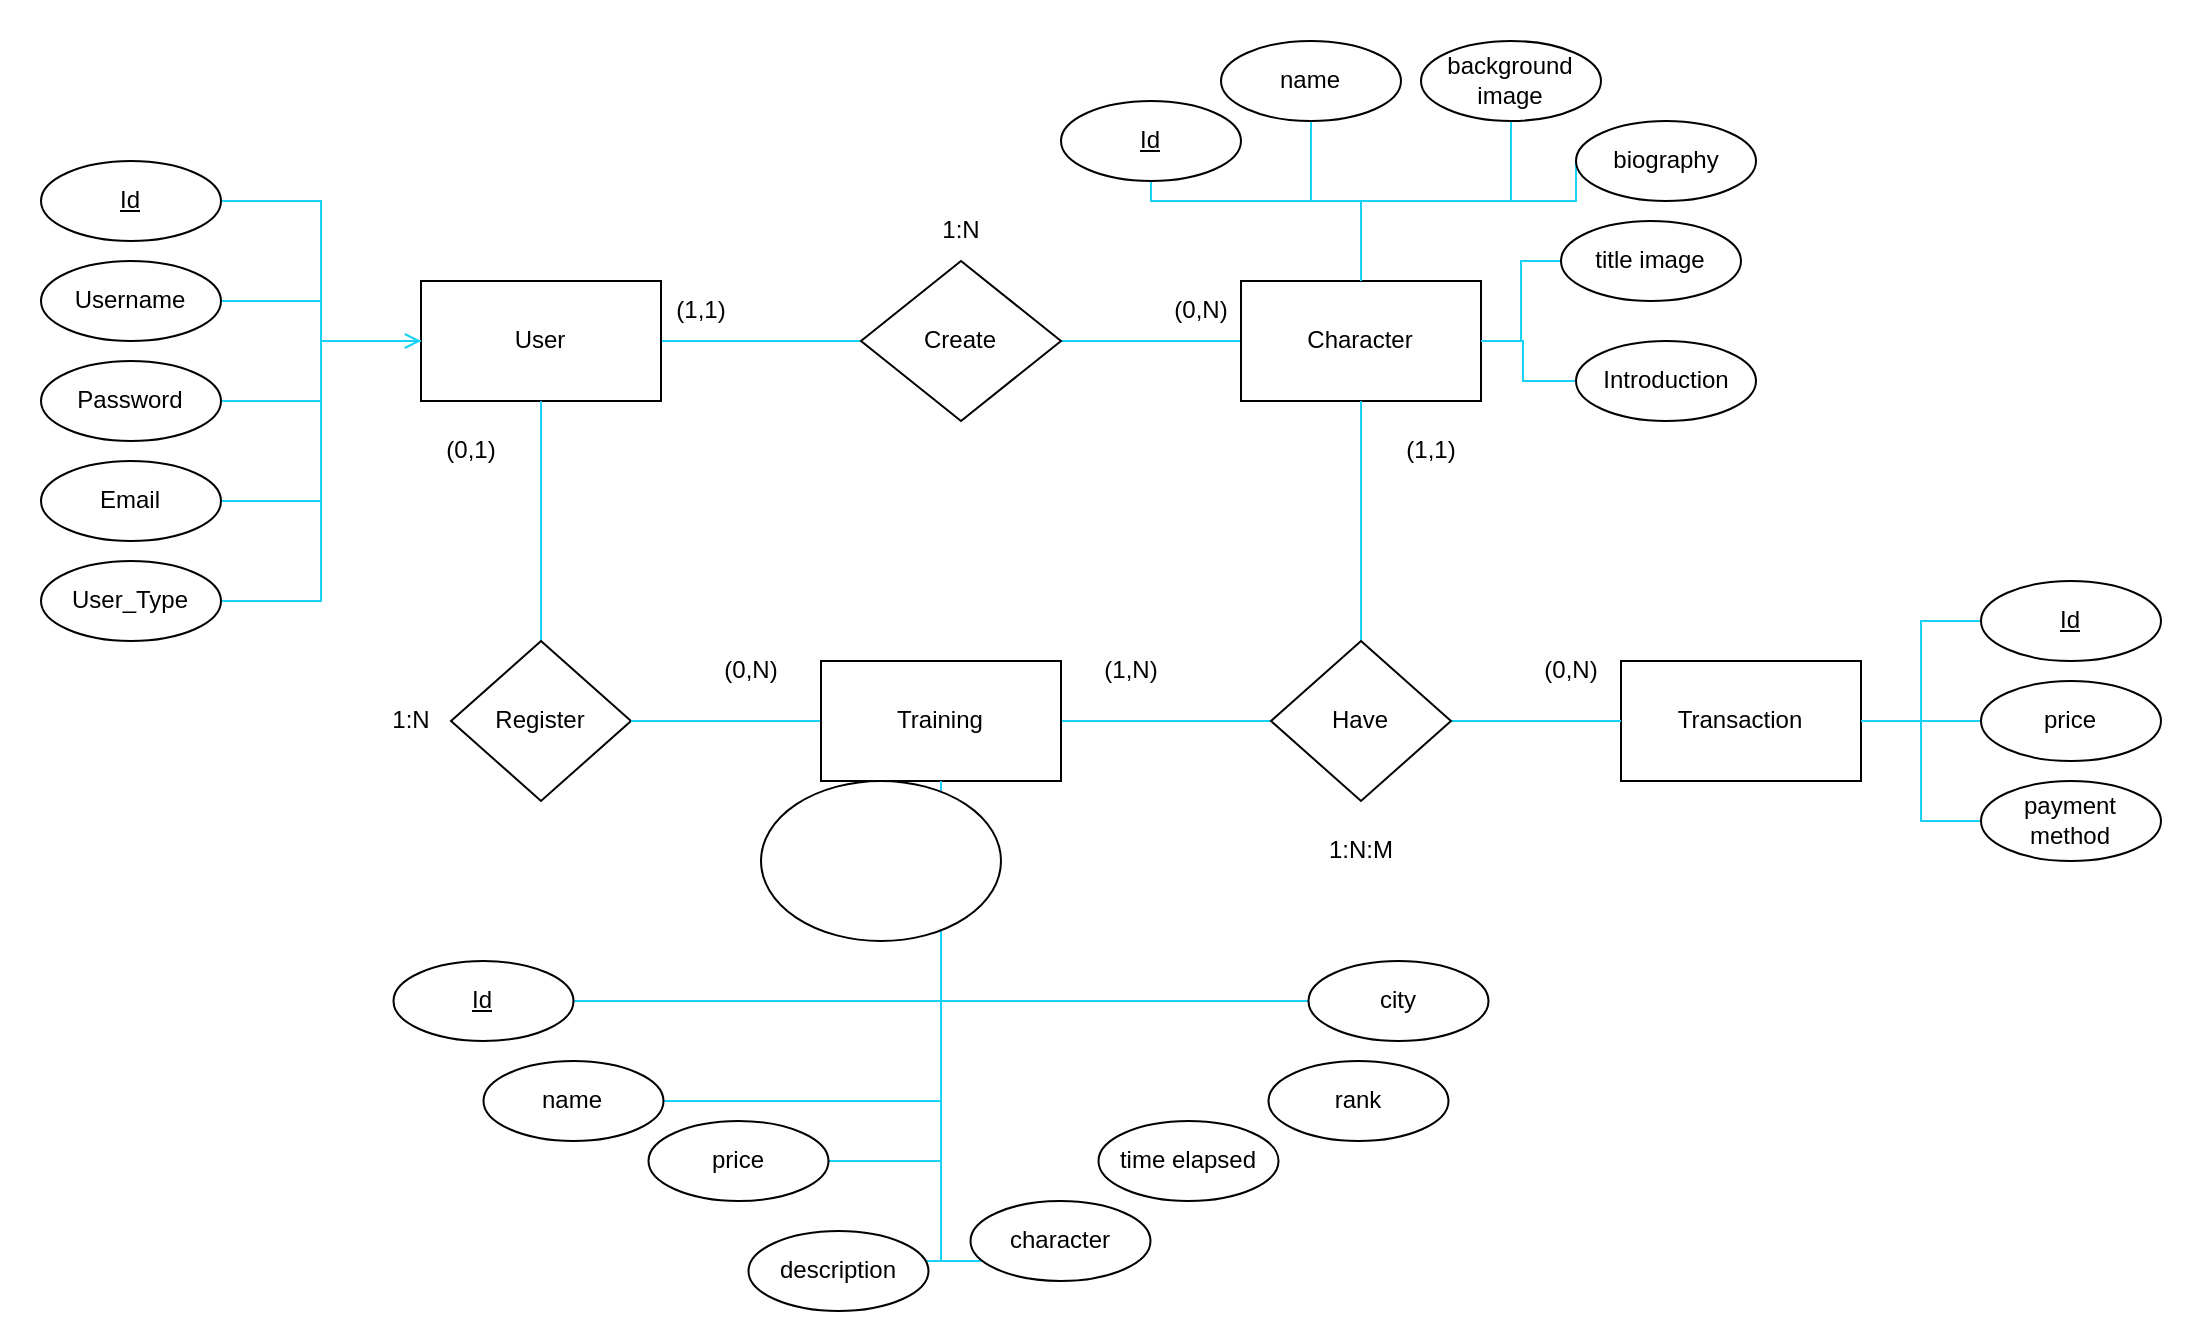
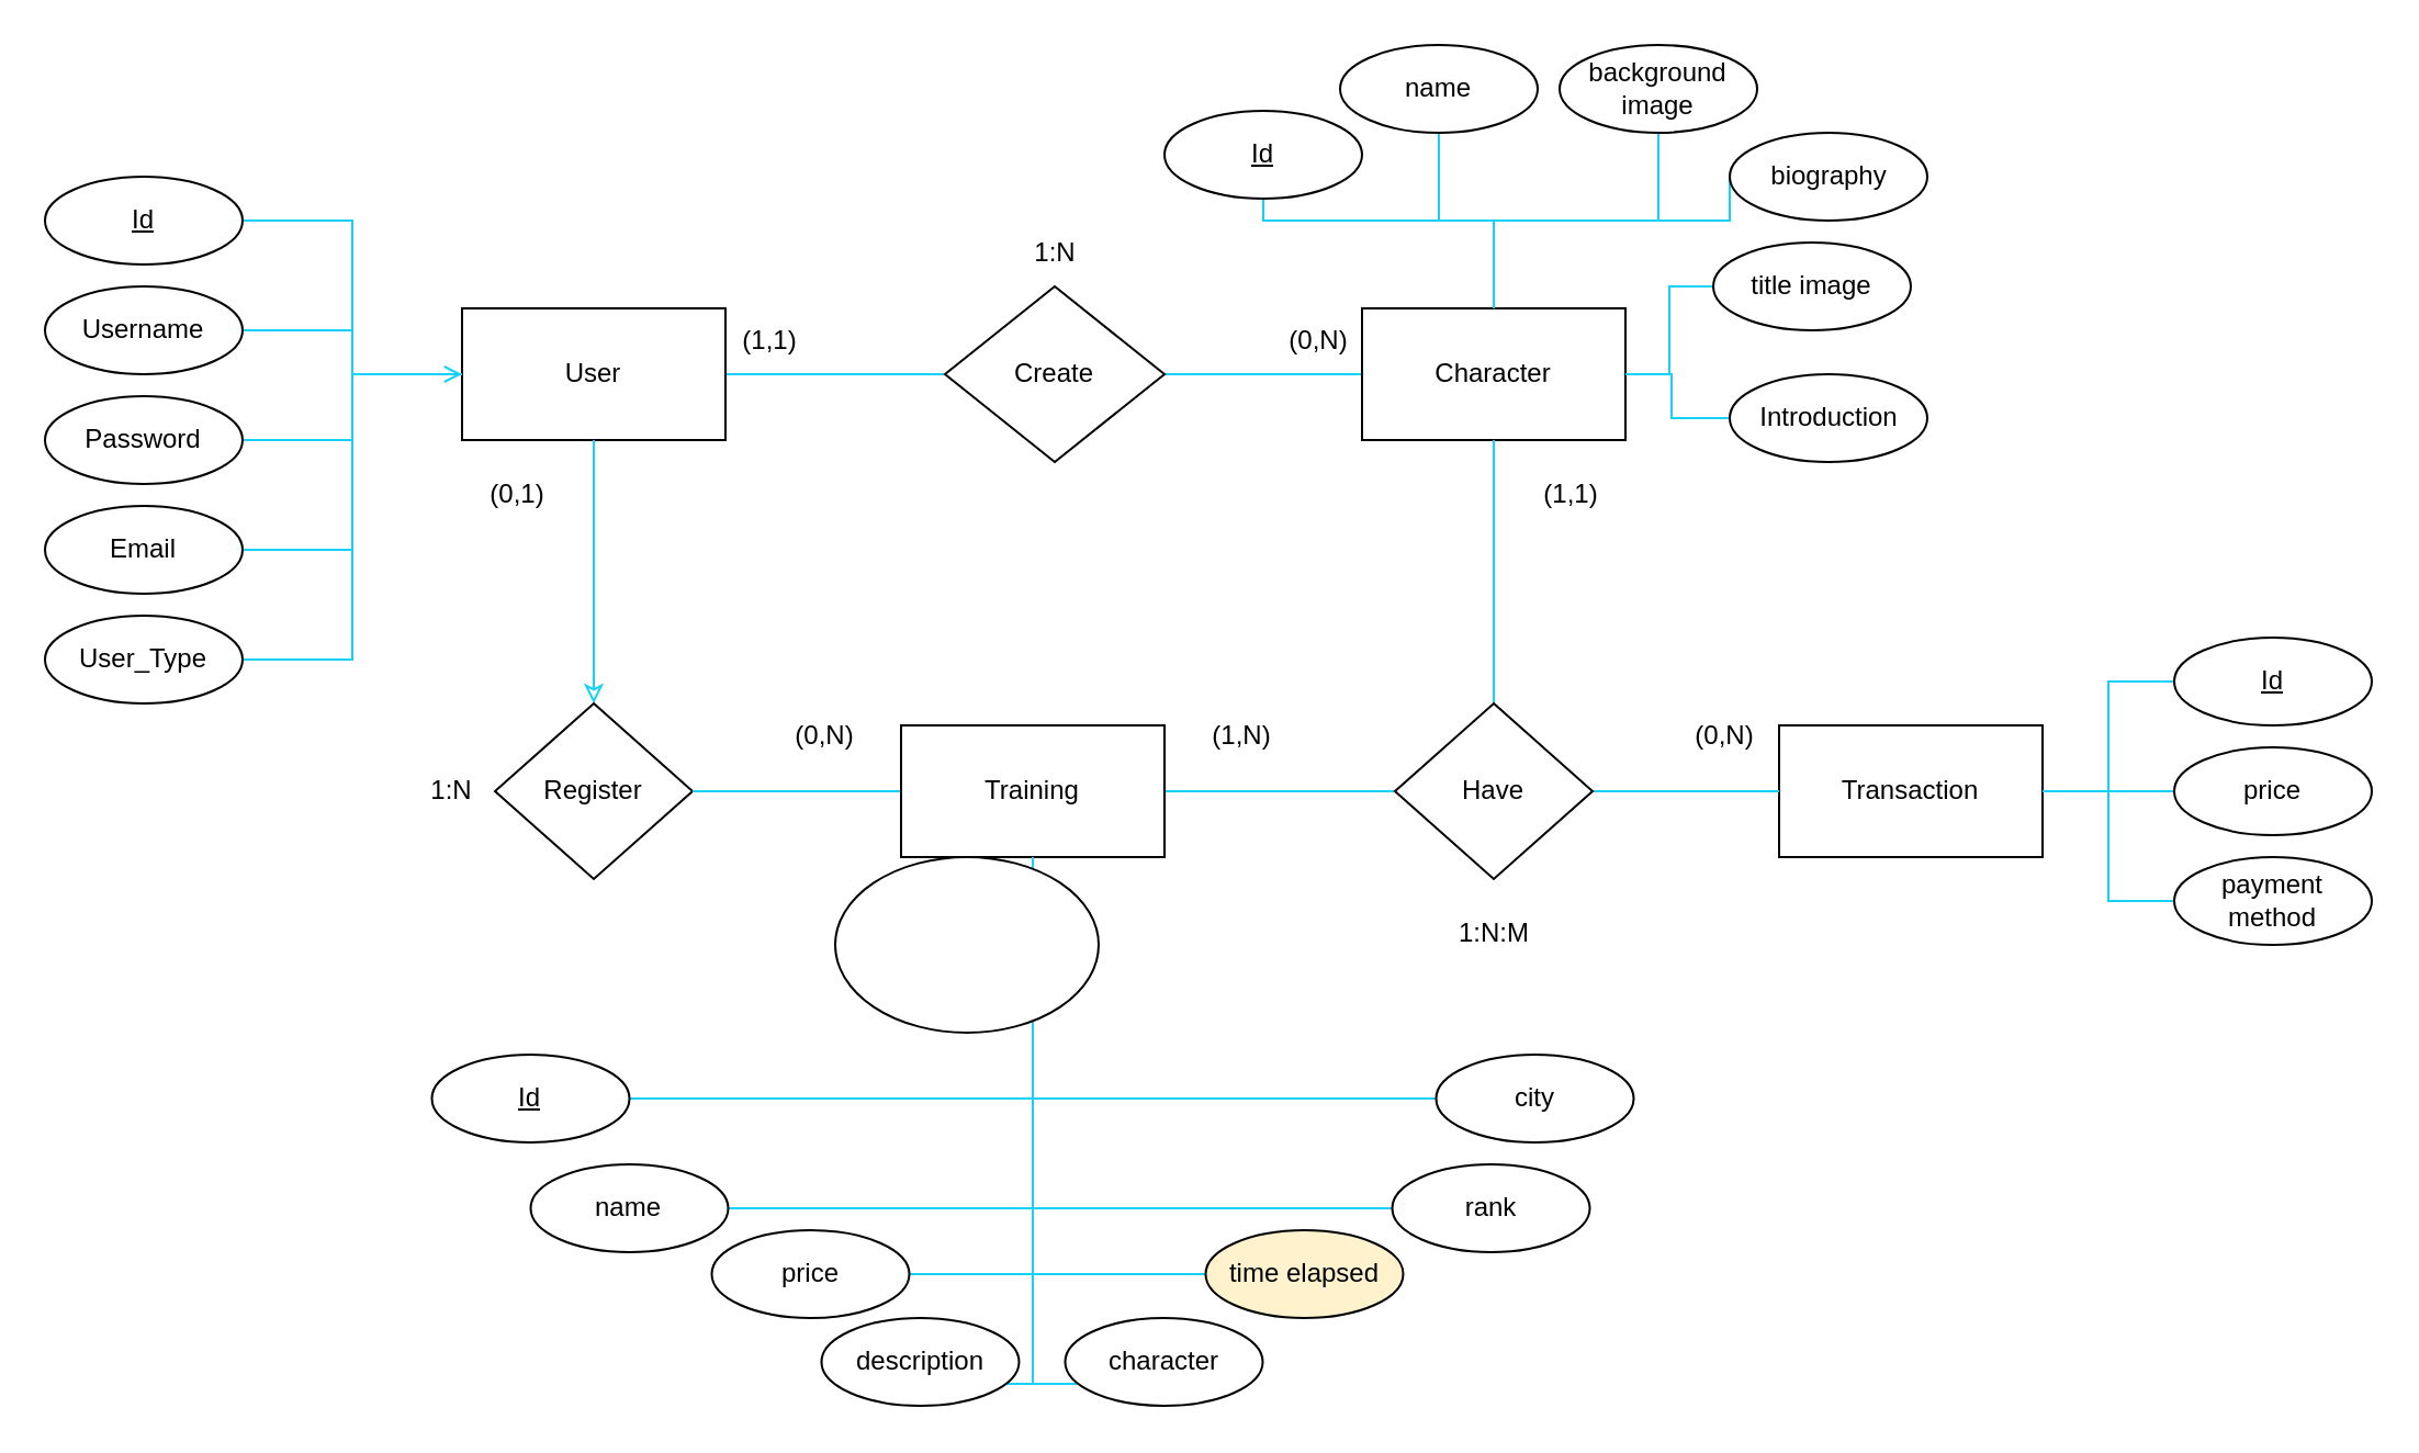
- <mxCell id="12" style="edgeStyle=orthogonalEdgeStyle;rounded=0;orthogonalLoop=1;jettySize=auto;html=1;entryX=0.5;entryY=0;entryDx=0;entryDy=0;endArrow=none;endFill=0;exitX=0.5;exitY=1;exitDx=0;exitDy=0;strokeColor=#18d1f7;" parent="1" source="3" target="24" edge="1"><mxGeometry relative="1" as="geometry"><mxPoint x="420" y="450" as="sourcePoint" /></mxGeometry></mxCell>
+ <mxCell id="12" style="edgeStyle=orthogonalEdgeStyle;rounded=0;orthogonalLoop=1;jettySize=auto;html=1;entryX=0.5;entryY=0;entryDx=0;entryDy=0;endArrow=classic;endFill=0;exitX=0.5;exitY=1;exitDx=0;exitDy=0;strokeColor=#18d1f7;" parent="1" source="3" target="24" edge="1"><mxGeometry relative="1" as="geometry"><mxPoint x="420" y="450" as="sourcePoint" /></mxGeometry></mxCell>
+ <mxCell id="32" style="edgeStyle=orthogonalEdgeStyle;rounded=0;orthogonalLoop=1;jettySize=auto;html=1;entryX=0.5;entryY=1;entryDx=0;entryDy=0;endArrow=none;endFill=0;strokeColor=#18D1F7;" parent="1" source="33" target="27" edge="1"><mxGeometry relative="1" as="geometry" /></mxCell>
+ <mxCell id="51" style="edgeStyle=orthogonalEdgeStyle;rounded=0;orthogonalLoop=1;jettySize=auto;html=1;entryX=0.5;entryY=1;entryDx=0;entryDy=0;strokeColor=#18D1F7;endArrow=none;endFill=0;" parent="1" source="52" target="27" edge="1"><mxGeometry relative="1" as="geometry" /></mxCell>
- <mxCell id="52" value="time elapsed" style="ellipse;whiteSpace=wrap;html=1;rounded=0;" parent="1" vertex="1"><mxGeometry x="548.75" y="560" width="90" height="40" as="geometry" /></mxCell>
+ <mxCell id="52" value="time elapsed" style="ellipse;whiteSpace=wrap;html=1;rounded=0;fillColor=#fff2cc;" parent="1" vertex="1"><mxGeometry x="548.75" y="560" width="90" height="40" as="geometry" /></mxCell>
- <mxCell id="29" value="description" style="ellipse;whiteSpace=wrap;html=1;rounded=0;" parent="1" vertex="1"><mxGeometry x="373.75" y="615" width="90" height="40" as="geometry" /></mxCell>
+ <mxCell id="29" value="description" style="ellipse;whiteSpace=wrap;html=1;rounded=0;" parent="1" vertex="1"><mxGeometry x="373.75" y="600" width="90" height="40" as="geometry" /></mxCell>
